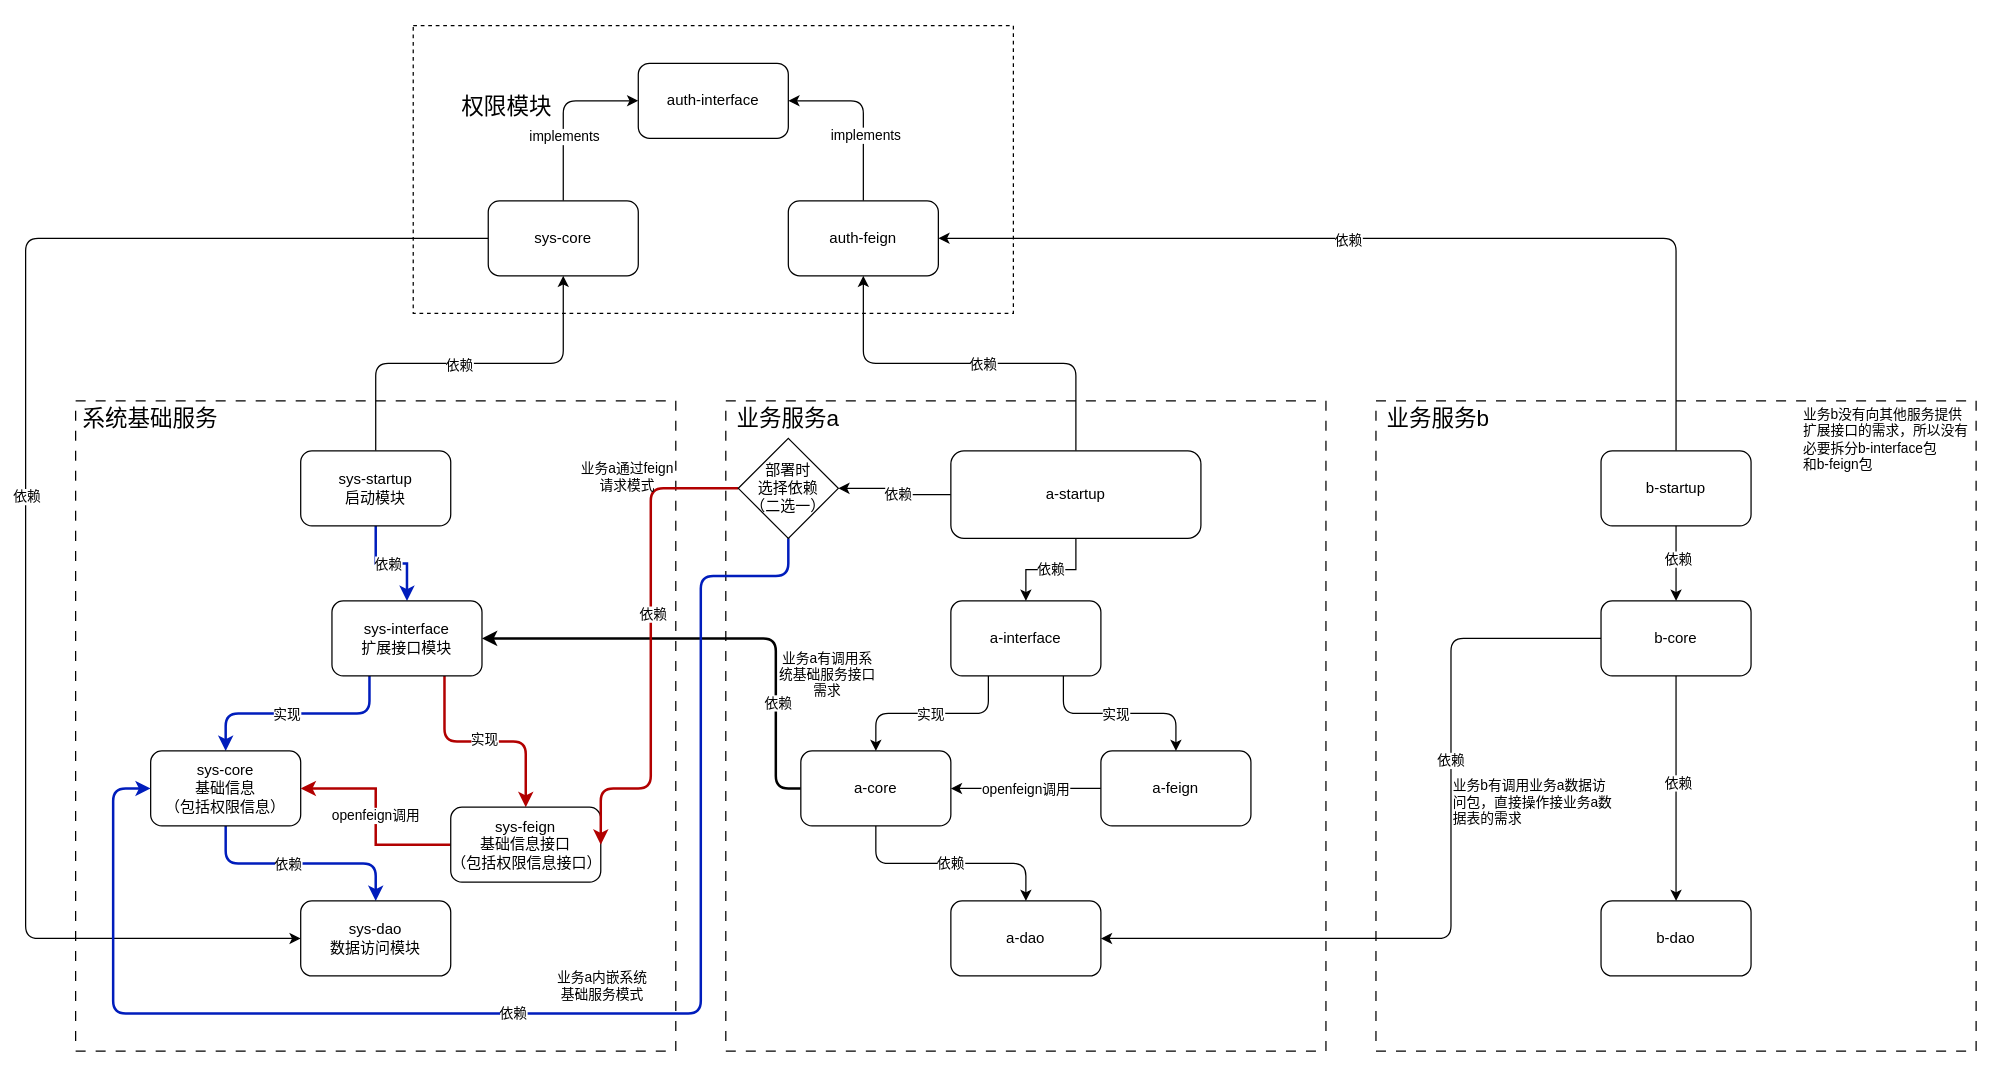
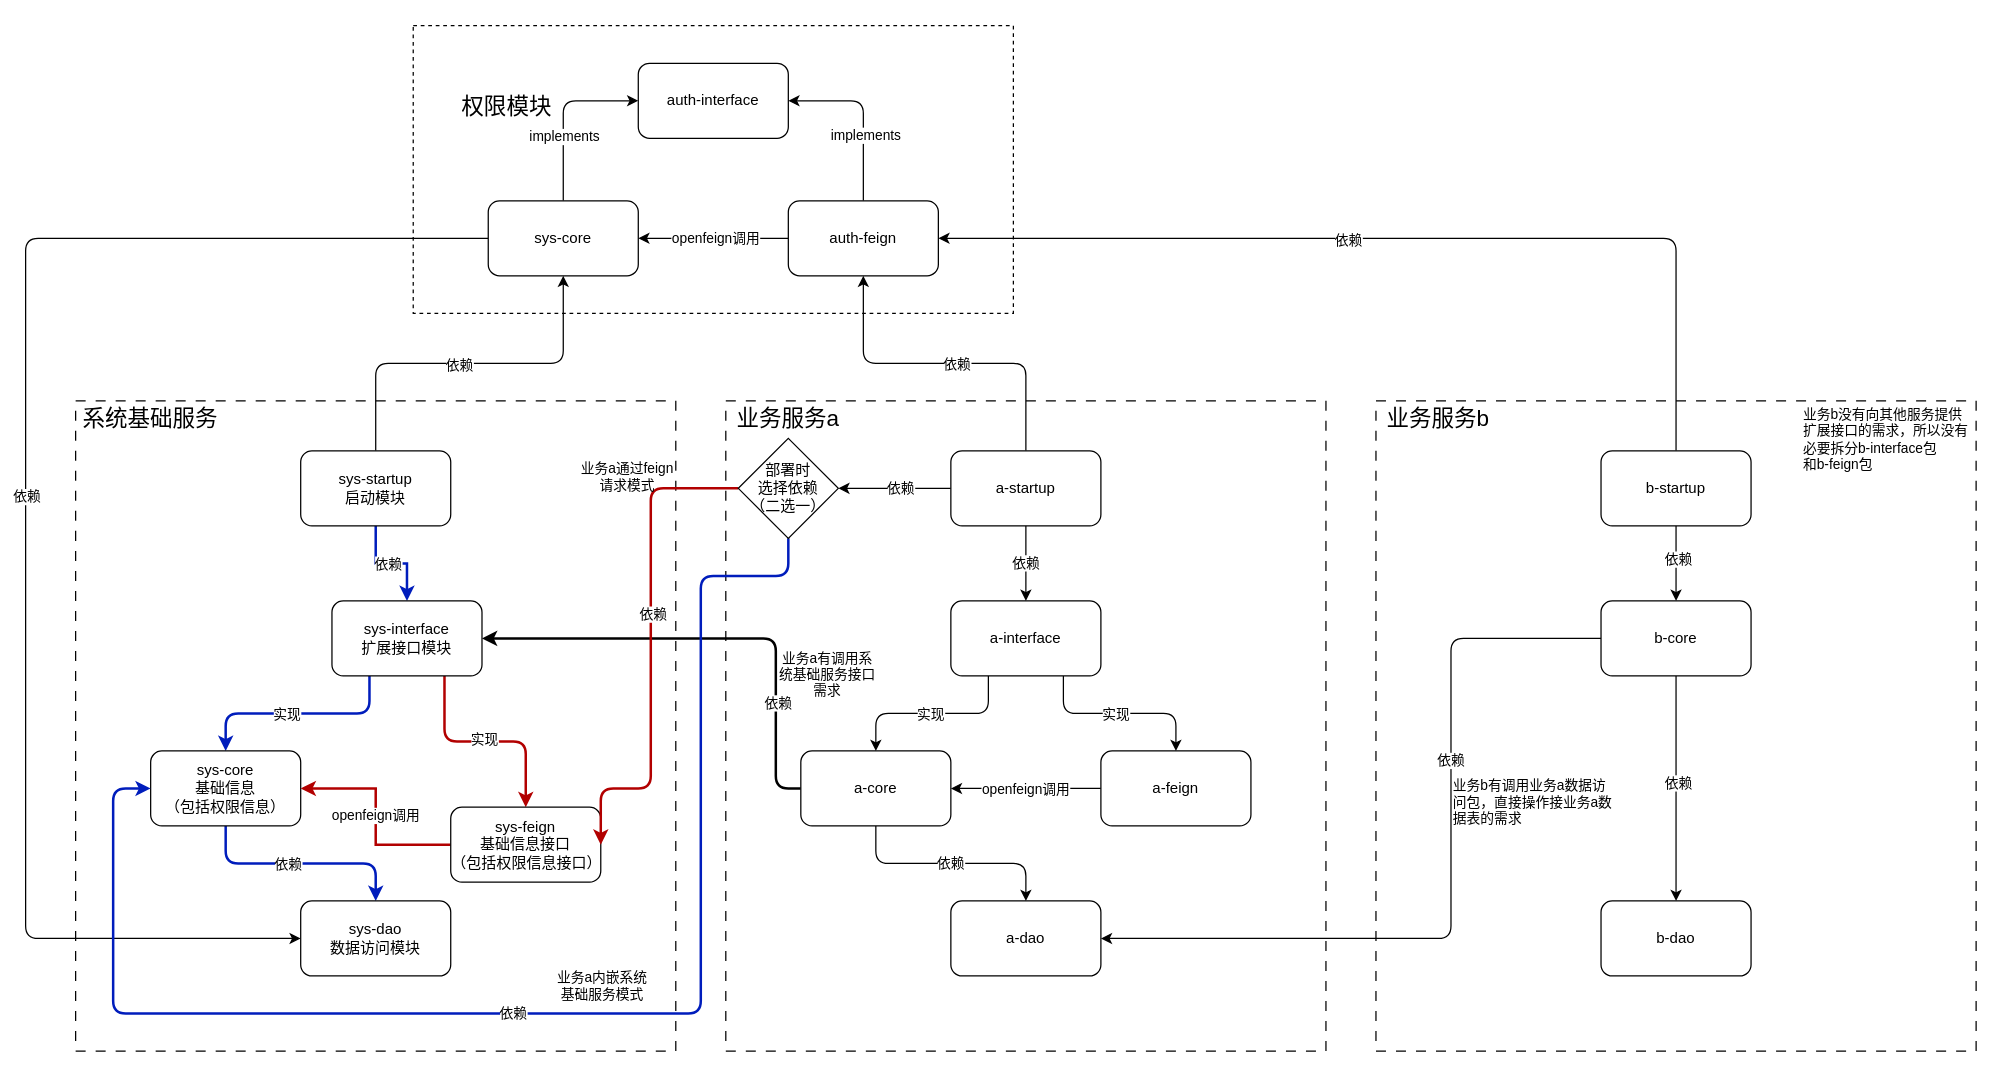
+ <mxCell id="14" style="edgeStyle=orthogonalEdgeStyle;rounded=0;orthogonalLoop=1;jettySize=auto;html=1;exitX=0;exitY=0.5;exitDx=0;exitDy=0;entryX=1;entryY=0.5;entryDx=0;entryDy=0;" parent="1" source="16" target="11" edge="1"><mxGeometry relative="1" as="geometry" /></mxCell>
+ <mxCell id="15" value="openfeign调用" style="edgeLabel;html=1;align=center;verticalAlign=middle;resizable=0;points=[];" parent="14" vertex="1" connectable="0"><mxGeometry x="-0.011" y="-1" relative="1" as="geometry"><mxPoint as="offset" /></mxGeometry></mxCell>
- <mxCell id="27" value="&lt;span style=&quot;background-color: transparent; color: light-dark(rgb(0, 0, 0), rgb(255, 255, 255));&quot;&gt;a-startup&lt;/span&gt;" style="rounded=1;whiteSpace=wrap;html=1;" parent="1" vertex="1"><mxGeometry x="760" y="360" width="200" height="70" as="geometry" /></mxCell>
+ <mxCell id="27" value="&lt;span style=&quot;background-color: transparent; color: light-dark(rgb(0, 0, 0), rgb(255, 255, 255));&quot;&gt;a-startup&lt;/span&gt;" style="rounded=1;whiteSpace=wrap;html=1;" parent="1" vertex="1"><mxGeometry x="760" y="360" width="120" height="60" as="geometry" /></mxCell>
